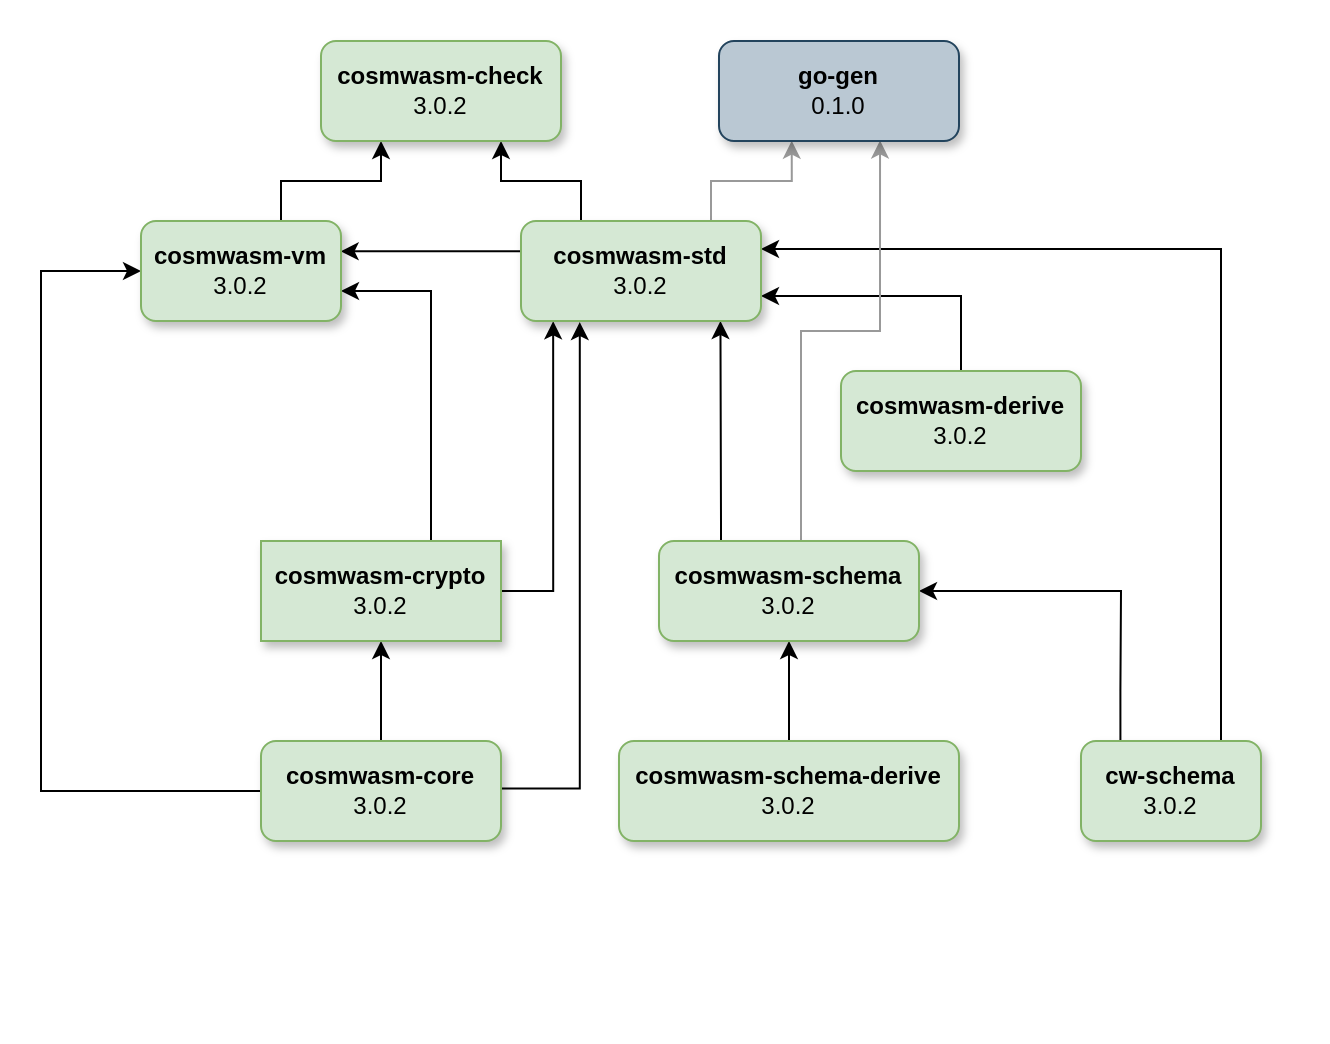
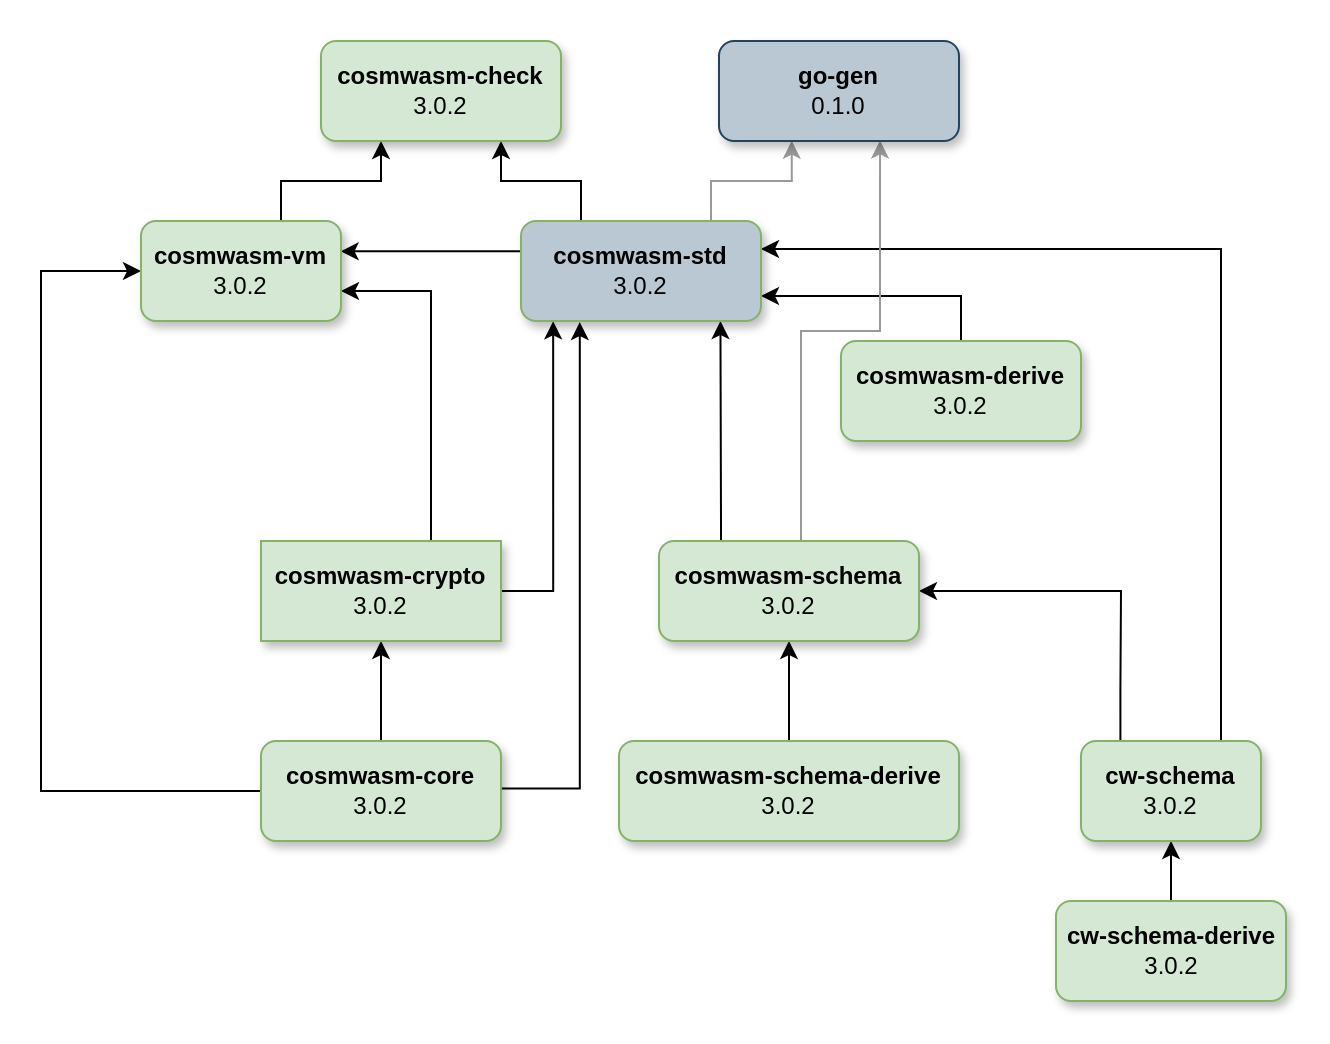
- <mxCell id="16" value="&lt;b&gt;cosmwasm-std&lt;/b&gt;&lt;br&gt;3.0.2" style="rounded=1;whiteSpace=wrap;html=1;fillColor=#d5e8d4;strokeColor=#82b366;shadow=1;glass=0;" parent="1" vertex="1"><mxGeometry x="260" y="110" width="120" height="50" as="geometry" /></mxCell>
+ <mxCell id="16" value="&lt;b&gt;cosmwasm-std&lt;/b&gt;&lt;br&gt;3.0.2" style="rounded=1;whiteSpace=wrap;html=1;fillColor=#bac8d3;strokeColor=#82b366;shadow=1;glass=0;" parent="1" vertex="1"><mxGeometry x="260" y="110" width="120" height="50" as="geometry" /></mxCell>
- <mxCell id="23" value="&lt;b&gt;cosmwasm-derive&lt;/b&gt;&lt;br&gt;3.0.2" style="rounded=1;whiteSpace=wrap;html=1;fillColor=#d5e8d4;strokeColor=#82b366;shadow=1;glass=0;" parent="1" vertex="1"><mxGeometry x="420" y="185" width="120" height="50" as="geometry" /></mxCell>
+ <mxCell id="23" value="&lt;b&gt;cosmwasm-derive&lt;/b&gt;&lt;br&gt;3.0.2" style="rounded=1;whiteSpace=wrap;html=1;fillColor=#d5e8d4;strokeColor=#82b366;shadow=1;glass=0;" parent="1" vertex="1"><mxGeometry x="420" y="170" width="120" height="50" as="geometry" /></mxCell>
+ <mxCell id="6" style="edgeStyle=orthogonalEdgeStyle;rounded=0;orthogonalLoop=1;jettySize=auto;html=1;entryX=0.5;entryY=1;entryDx=0;entryDy=0;" parent="1" source="27" target="26" edge="1"><mxGeometry relative="1" as="geometry"><Array as="points"><mxPoint x="585" y="435" /><mxPoint x="585" y="435" /></Array></mxGeometry></mxCell>
+ <mxCell id="27" value="&lt;b&gt;cw-schema-derive&lt;/b&gt;&lt;div&gt;3.0.2&lt;/div&gt;" style="rounded=1;whiteSpace=wrap;html=1;fillColor=#d5e8d4;strokeColor=#82b366;shadow=1;glass=0;" parent="1" vertex="1"><mxGeometry x="527.5" y="450" width="115" height="50" as="geometry" /></mxCell>
